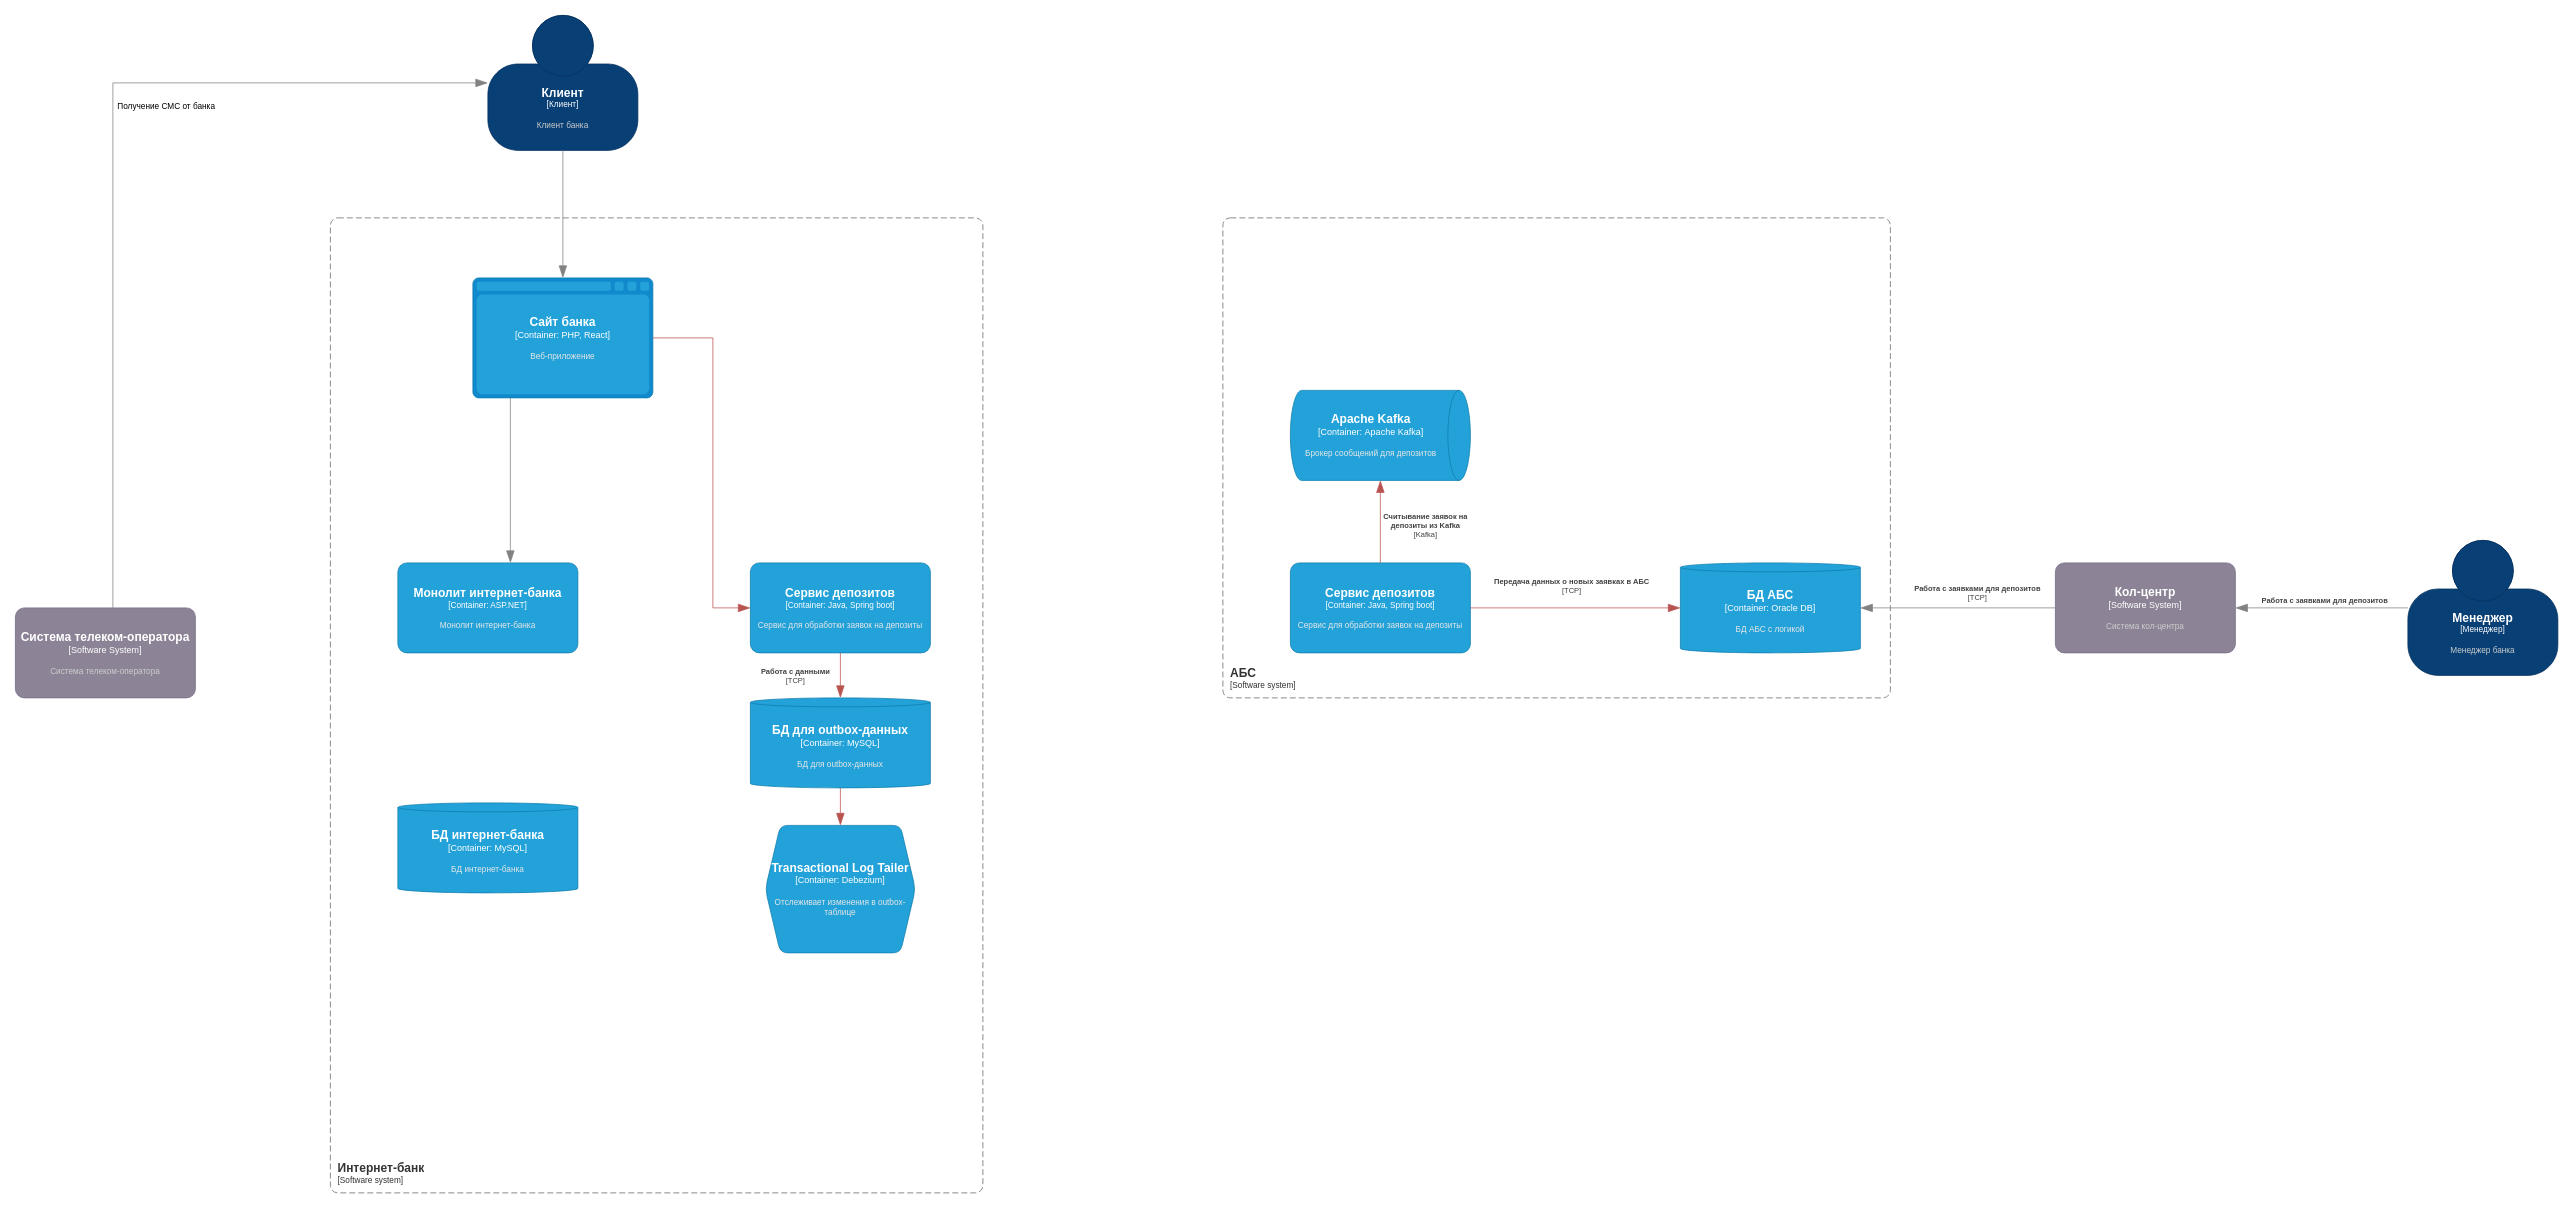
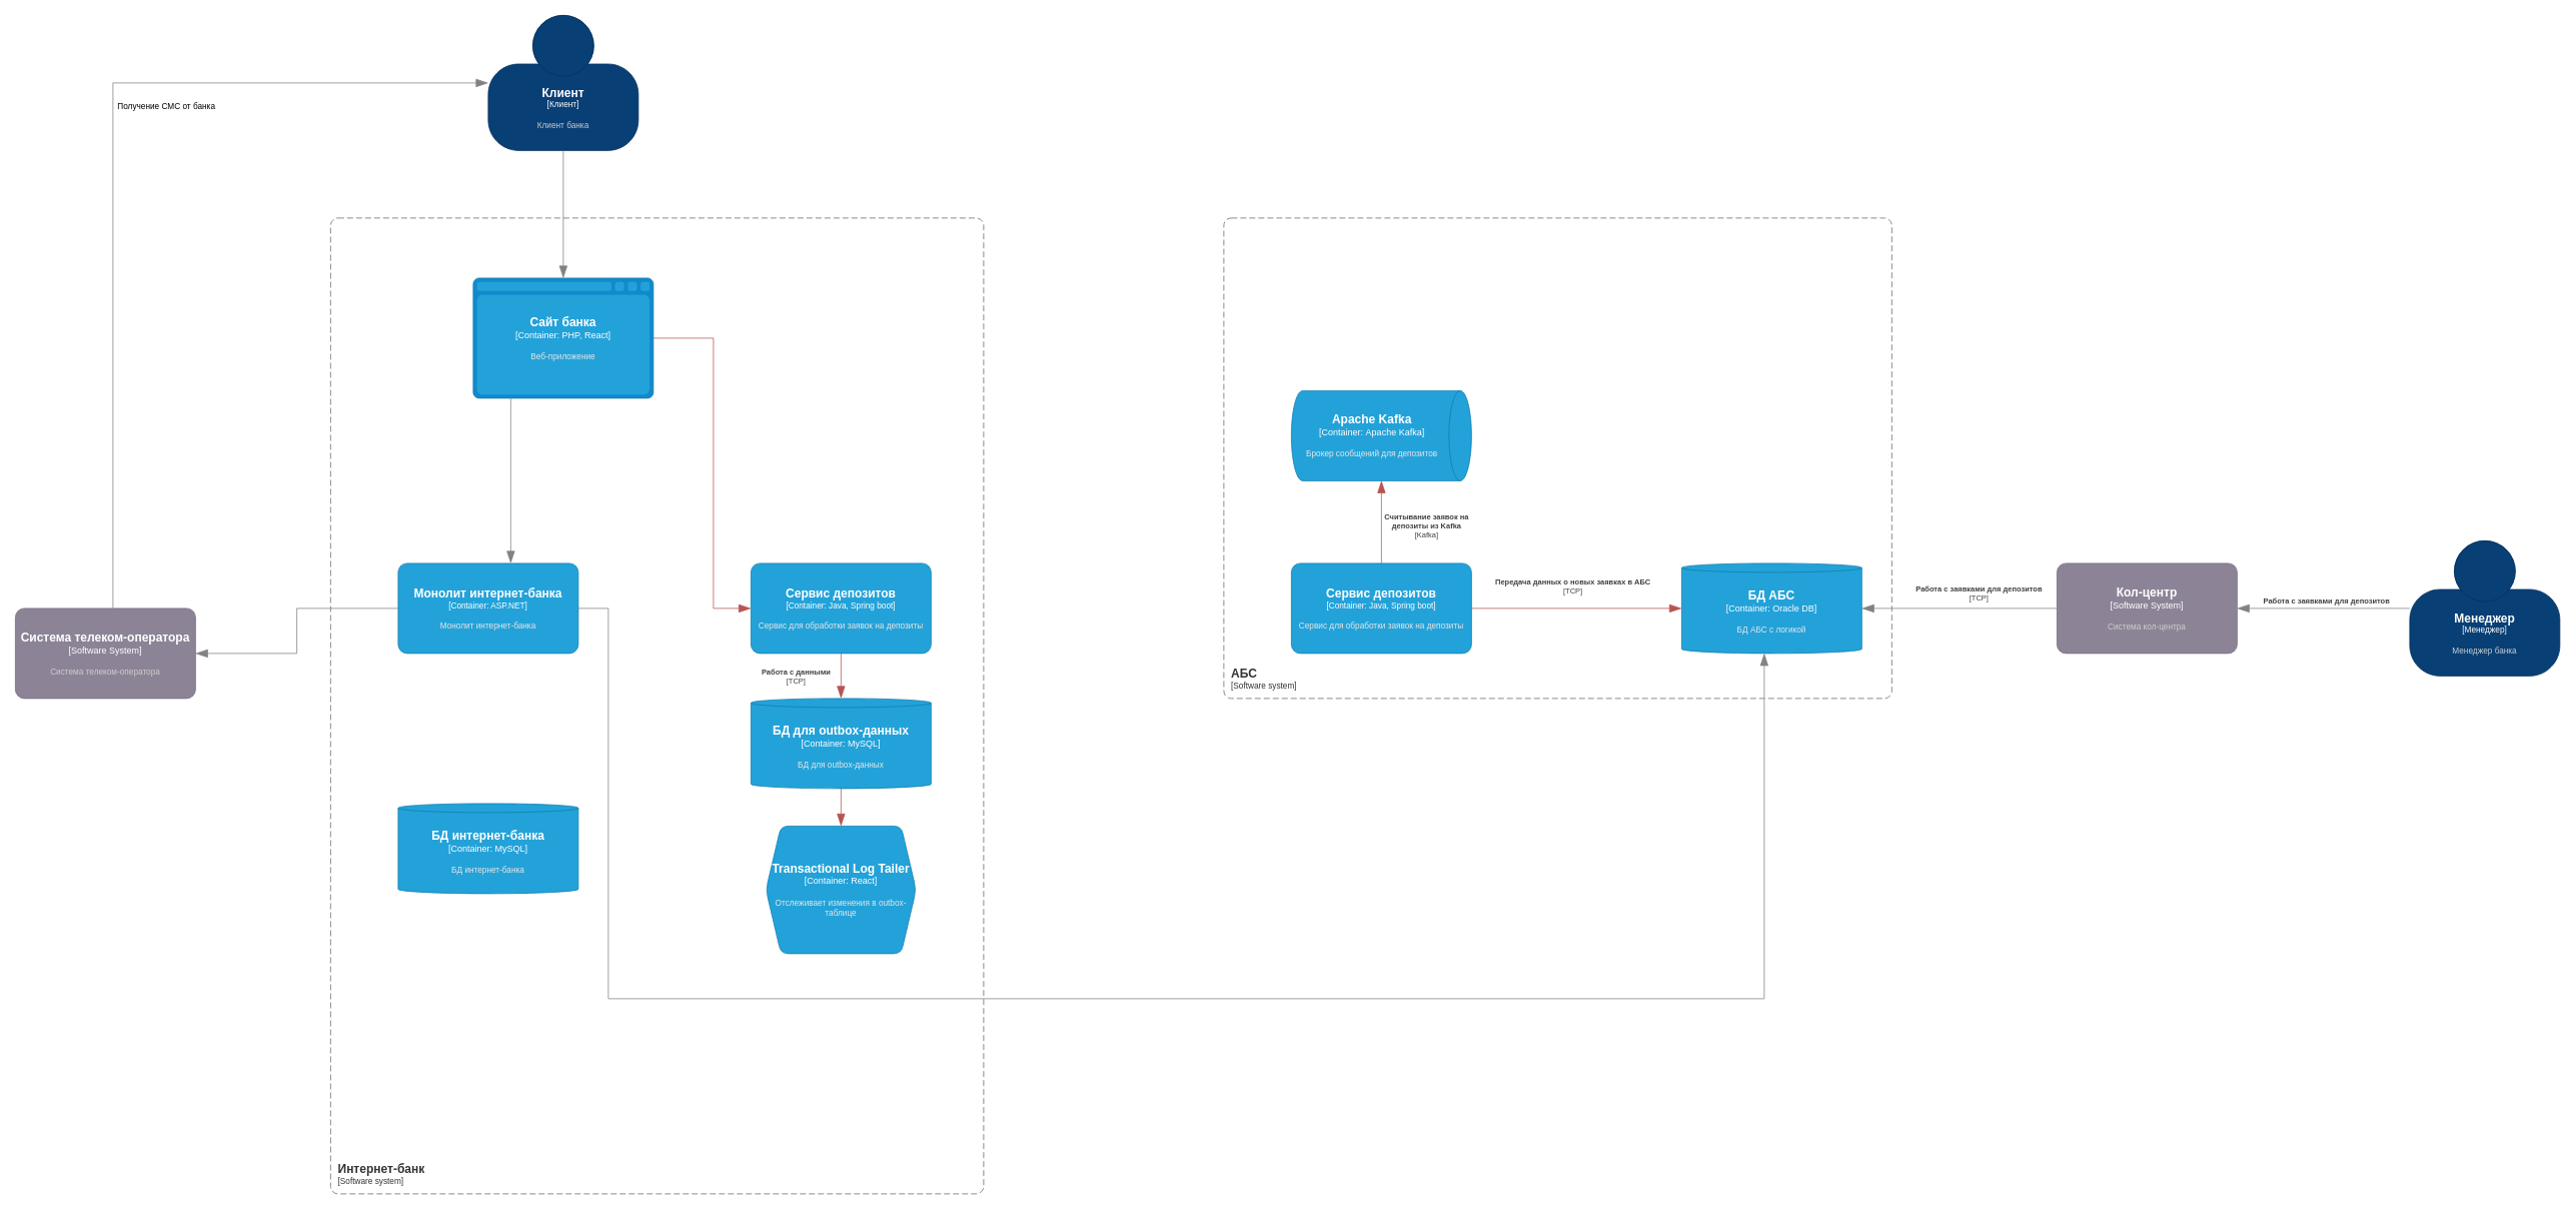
+ <mxCell id="15" value="" style="endArrow=blockThin;html=1;fontSize=10;fontColor=#404040;strokeWidth=1;endFill=1;strokeColor=#828282;elbow=vertical;metaEdit=1;endSize=14;startSize=14;jumpStyle=arc;jumpSize=16;rounded=0;edgeStyle=orthogonalEdgeStyle;" parent="1" source="3" target="12" edge="1"><mxGeometry width="240" relative="1" as="geometry"><mxPoint x="750" y="540" as="sourcePoint" /><mxPoint x="750" y="760" as="targetPoint" /><Array as="points" /></mxGeometry></mxCell>
- <mxCell id="27" value="&lt;font style=&quot;font-size: 16px&quot;&gt;&lt;b&gt;Transactional Log Tailer&lt;/b&gt;&lt;/font&gt;&lt;div&gt;[Container:&amp;nbsp;Debezium]&lt;/div&gt;&lt;br&gt;&lt;div&gt;&lt;font style=&quot;font-size: 11px&quot;&gt;&lt;font color=&quot;#E6E6E6&quot;&gt;Отслеживает изменения в outbox-таблице&lt;/font&gt;&lt;/div&gt;" style="shape=hexagon;size=20;perimeter=hexagonPerimeter2;whiteSpace=wrap;html=1;fixedSize=1;rounded=1;labelBackgroundColor=none;fillColor=#23A2D9;fontSize=12;fontColor=#ffffff;align=center;strokeColor=#0E7DAD;metaEdit=1;points=[[0.5,0,0],[1,0.25,0],[1,0.5,0],[1,0.75,0],[0.5,1,0],[0,0.75,0],[0,0.5,0],[0,0.25,0]];resizable=0;" vertex="1" parent="1"><mxGeometry x="1020" y="1100" width="200" height="170" as="geometry" /></mxCell>
+ <mxCell id="27" value="&lt;font style=&quot;font-size: 16px&quot;&gt;&lt;b&gt;Transactional Log Tailer&lt;/b&gt;&lt;/font&gt;&lt;div&gt;[Container:&amp;nbsp;React]&lt;/div&gt;&lt;br&gt;&lt;div&gt;&lt;font style=&quot;font-size: 11px&quot;&gt;&lt;font color=&quot;#E6E6E6&quot;&gt;Отслеживает изменения в outbox-таблице&lt;/font&gt;&lt;/div&gt;" style="shape=hexagon;size=20;perimeter=hexagonPerimeter2;whiteSpace=wrap;html=1;fixedSize=1;rounded=1;labelBackgroundColor=none;fillColor=#23A2D9;fontSize=12;fontColor=#ffffff;align=center;strokeColor=#0E7DAD;metaEdit=1;points=[[0.5,0,0],[1,0.25,0],[1,0.5,0],[1,0.75,0],[0.5,1,0],[0,0.75,0],[0,0.5,0],[0,0.25,0]];resizable=0;" vertex="1" parent="1"><mxGeometry x="1020" y="1100" width="200" height="170" as="geometry" /></mxCell>
+ <mxCell id="30" value="" style="endArrow=blockThin;html=1;fontSize=10;fontColor=#404040;strokeWidth=1;endFill=1;strokeColor=#828282;elbow=vertical;metaEdit=1;endSize=14;startSize=14;jumpStyle=arc;jumpSize=16;rounded=0;edgeStyle=orthogonalEdgeStyle;" edge="1" parent="1" source="3" target="10"><mxGeometry width="240" relative="1" as="geometry"><mxPoint x="810" y="530" as="sourcePoint" /><mxPoint x="2420" y="870" as="targetPoint" /><Array as="points"><mxPoint x="810" y="810" /><mxPoint x="810" y="1330" /><mxPoint x="2350" y="1330" /></Array></mxGeometry></mxCell>
